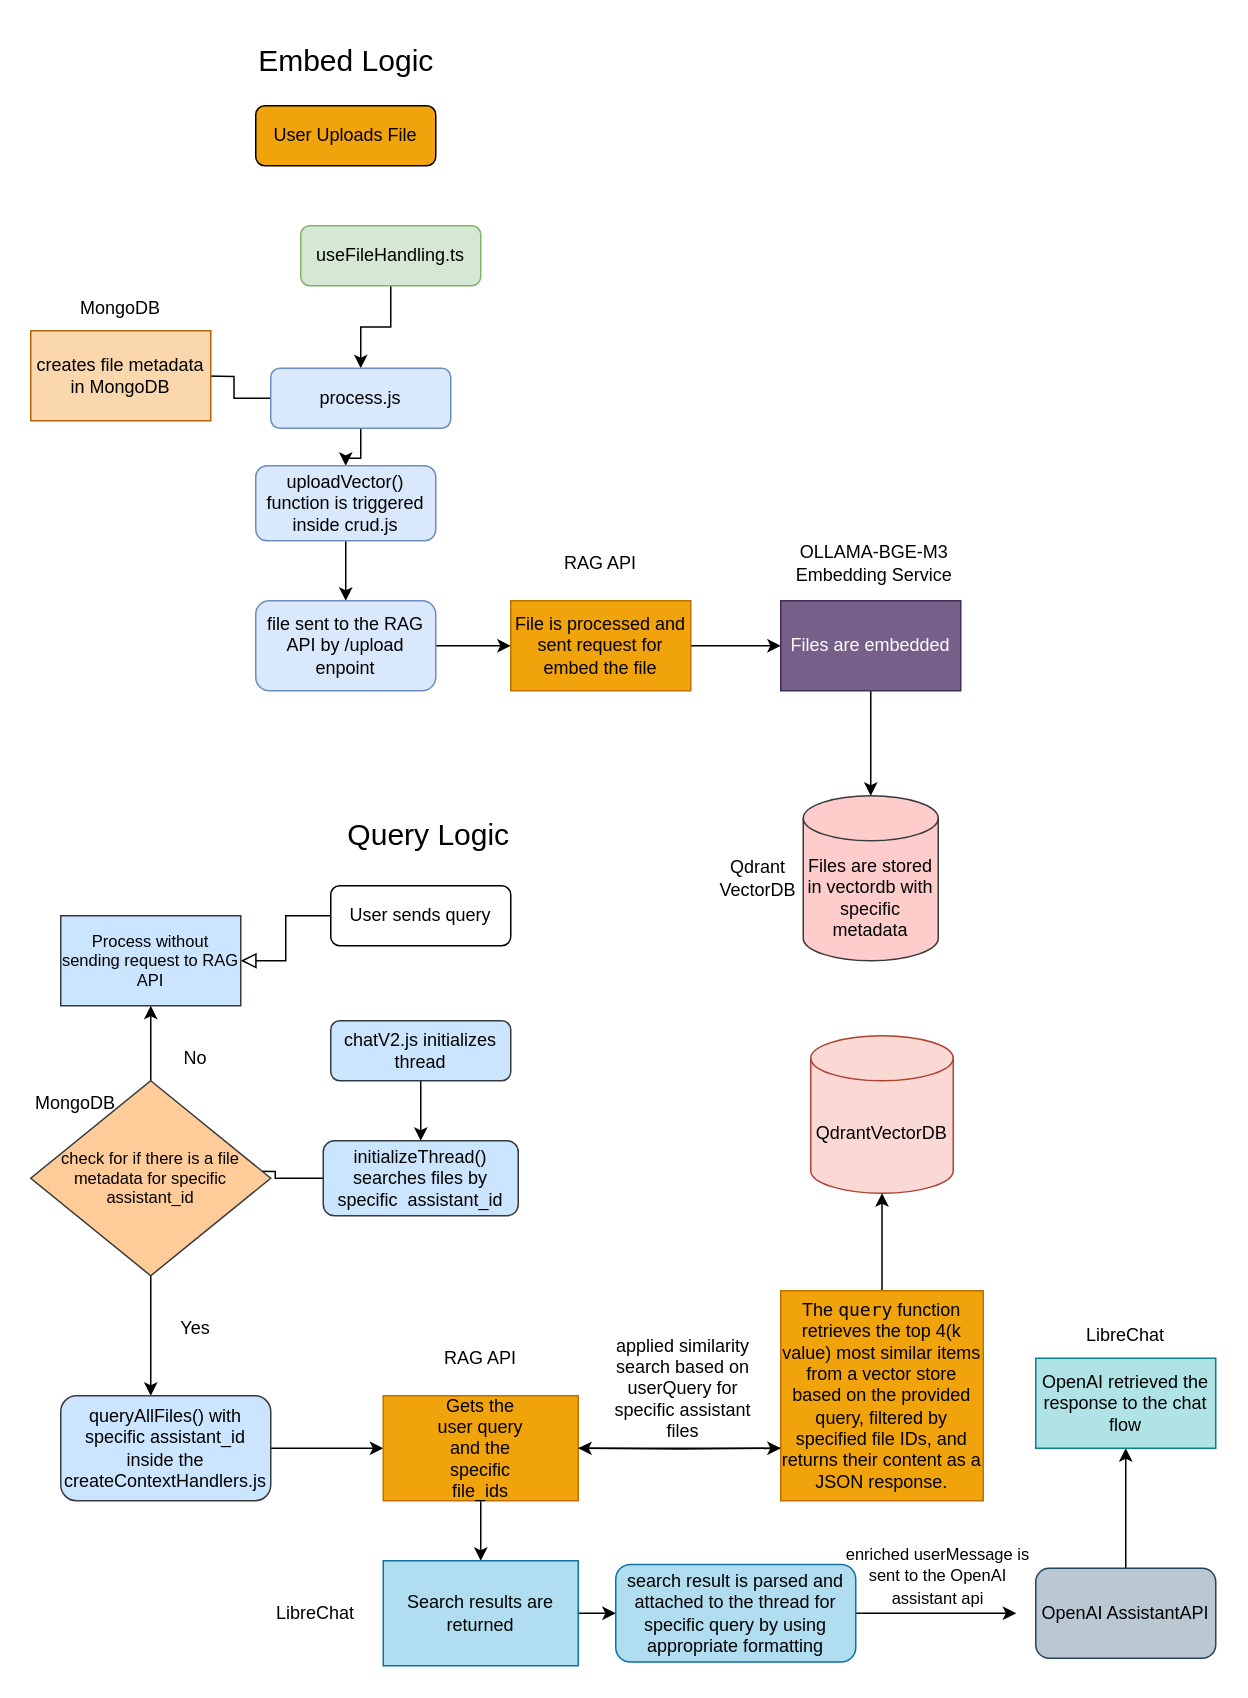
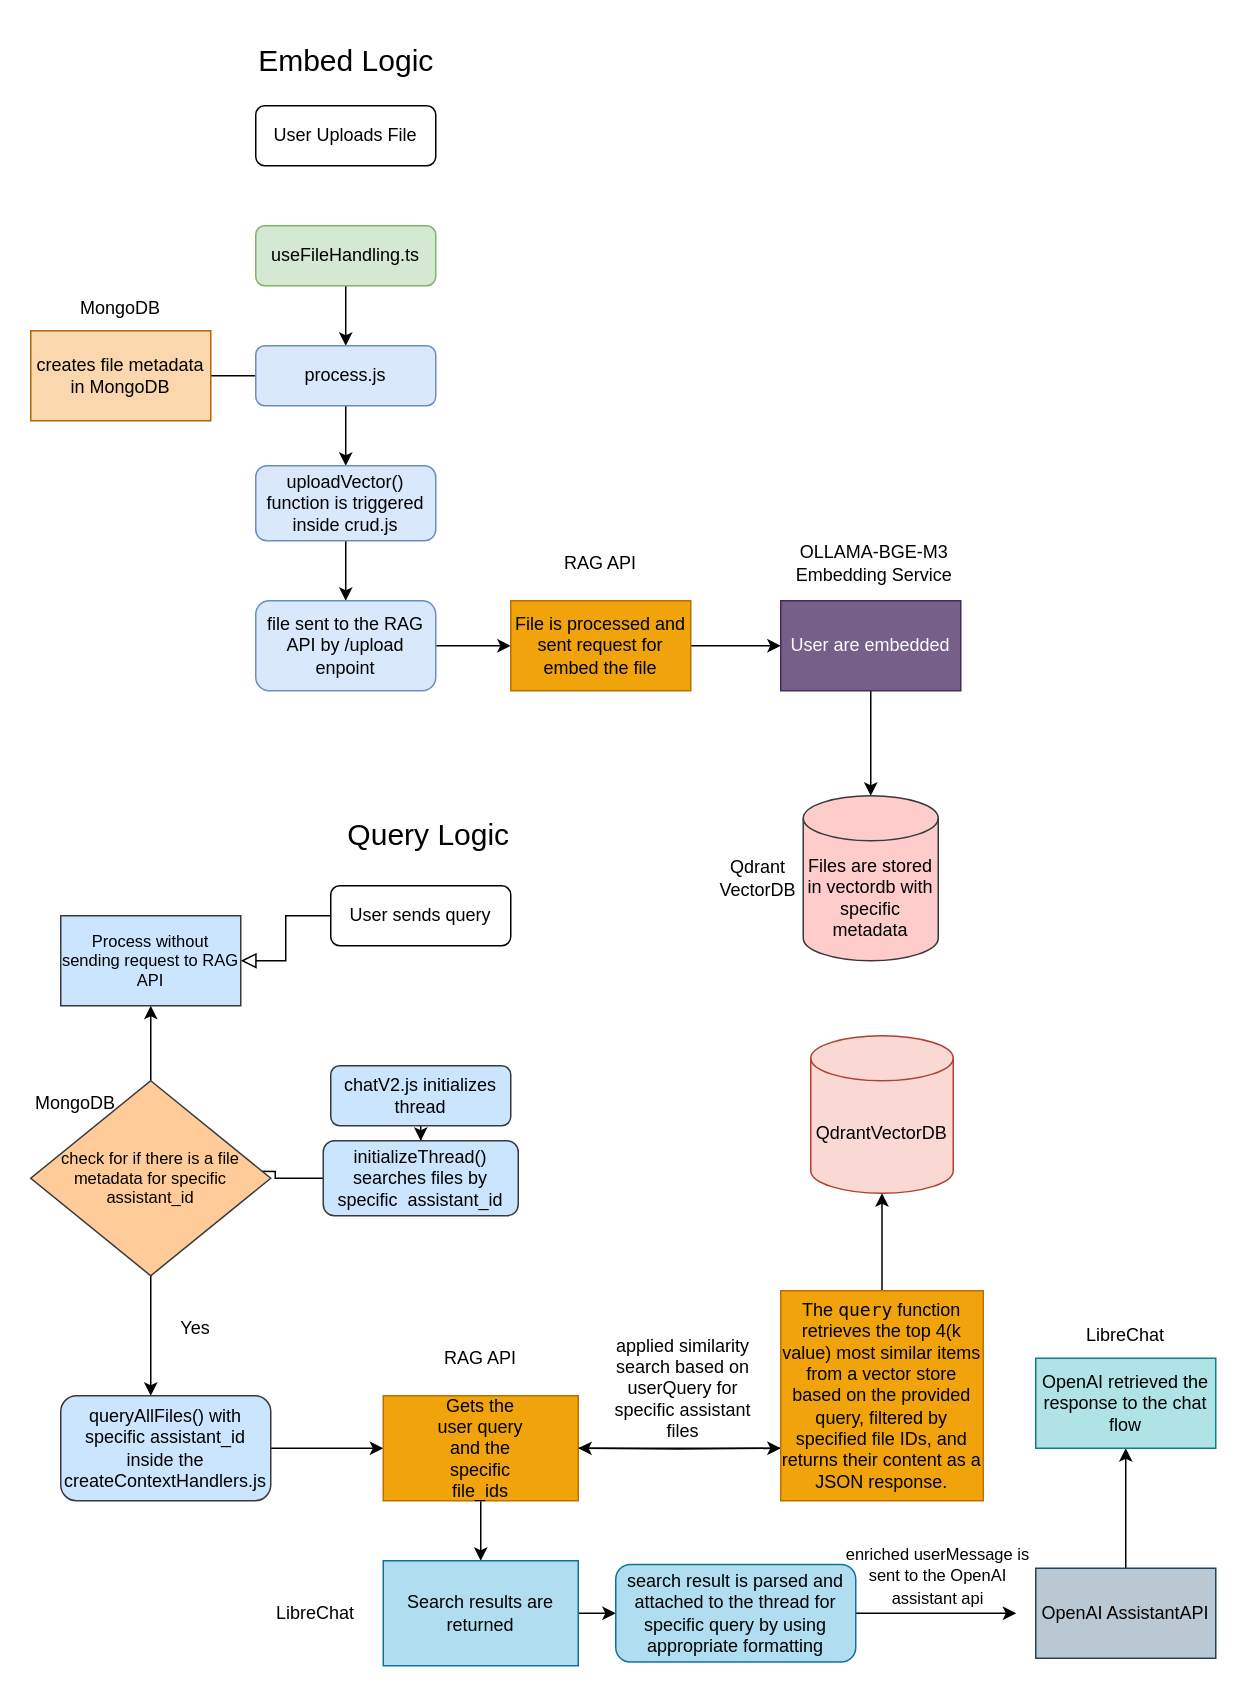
- <mxCell id="2" value="User Uploads File" style="rounded=1;whiteSpace=wrap;html=1;fontSize=12;glass=0;strokeWidth=1;shadow=0;fillColor=#f0a30a;" parent="1" vertex="1"><mxGeometry x="170" y="70" width="120" height="40" as="geometry" /></mxCell>
+ <mxCell id="2" value="User Uploads File" style="rounded=1;whiteSpace=wrap;html=1;fontSize=12;glass=0;strokeWidth=1;shadow=0;" parent="1" vertex="1"><mxGeometry x="170" y="70" width="120" height="40" as="geometry" /></mxCell>
- <mxCell id="4" value="useFileHandling.ts" style="rounded=1;whiteSpace=wrap;html=1;fontSize=12;glass=0;strokeWidth=1;shadow=0;fillColor=#d5e8d4;strokeColor=#82b366;" parent="1" vertex="1"><mxGeometry x="200" y="150" width="120" height="40" as="geometry" /></mxCell>
+ <mxCell id="4" value="useFileHandling.ts" style="rounded=1;whiteSpace=wrap;html=1;fontSize=12;glass=0;strokeWidth=1;shadow=0;fillColor=#d5e8d4;strokeColor=#82b366;" parent="1" vertex="1"><mxGeometry x="170" y="150" width="120" height="40" as="geometry" /></mxCell>
- <mxCell id="7" value="process.js" style="rounded=1;whiteSpace=wrap;html=1;fontSize=12;glass=0;strokeWidth=1;shadow=0;fillColor=#dae8fc;strokeColor=#6c8ebf;" parent="1" vertex="1"><mxGeometry x="180" y="245" width="120" height="40" as="geometry" /></mxCell>
+ <mxCell id="7" value="process.js" style="rounded=1;whiteSpace=wrap;html=1;fontSize=12;glass=0;strokeWidth=1;shadow=0;fillColor=#dae8fc;strokeColor=#6c8ebf;" parent="1" vertex="1"><mxGeometry x="170" y="230" width="120" height="40" as="geometry" /></mxCell>
- <mxCell id="19" value="Files are embedded" style="rounded=0;whiteSpace=wrap;html=1;fillColor=#76608a;fontColor=#ffffff;strokeColor=#432D57;" parent="1" vertex="1"><mxGeometry x="520" y="400" width="120" height="60" as="geometry" /></mxCell>
+ <mxCell id="19" value="User are embedded" style="rounded=0;whiteSpace=wrap;html=1;fillColor=#76608a;fontColor=#ffffff;strokeColor=#432D57;" parent="1" vertex="1"><mxGeometry x="520" y="400" width="120" height="60" as="geometry" /></mxCell>
- <mxCell id="25" value="chatV2.js initializes thread" style="rounded=1;whiteSpace=wrap;html=1;fontSize=12;glass=0;strokeWidth=1;shadow=0;fillColor=#cce5ff;strokeColor=#36393d;" parent="1" vertex="1"><mxGeometry x="220" y="680" width="120" height="40" as="geometry" /></mxCell>
+ <mxCell id="25" value="chatV2.js initializes thread" style="rounded=1;whiteSpace=wrap;html=1;fontSize=12;glass=0;strokeWidth=1;shadow=0;fillColor=#cce5ff;strokeColor=#36393d;" parent="1" vertex="1"><mxGeometry x="220" y="710" width="120" height="40" as="geometry" /></mxCell>
- <mxCell id="35" value="No" style="text;html=1;align=center;verticalAlign=middle;whiteSpace=wrap;rounded=0;" parent="1" vertex="1"><mxGeometry x="100" y="690" width="60" height="30" as="geometry" /></mxCell>
- <mxCell id="53" value="OpenAI AssistantAPI" style="whiteSpace=wrap;html=1;fillColor=#bac8d3;strokeColor=#23445d;rounded=1;" parent="1" vertex="1"><mxGeometry x="690" y="1045" width="120" height="60" as="geometry" /></mxCell>
+ <mxCell id="53" value="OpenAI AssistantAPI" style="rounded=0;whiteSpace=wrap;html=1;fillColor=#bac8d3;strokeColor=#23445d;" parent="1" vertex="1"><mxGeometry x="690" y="1045" width="120" height="60" as="geometry" /></mxCell>
